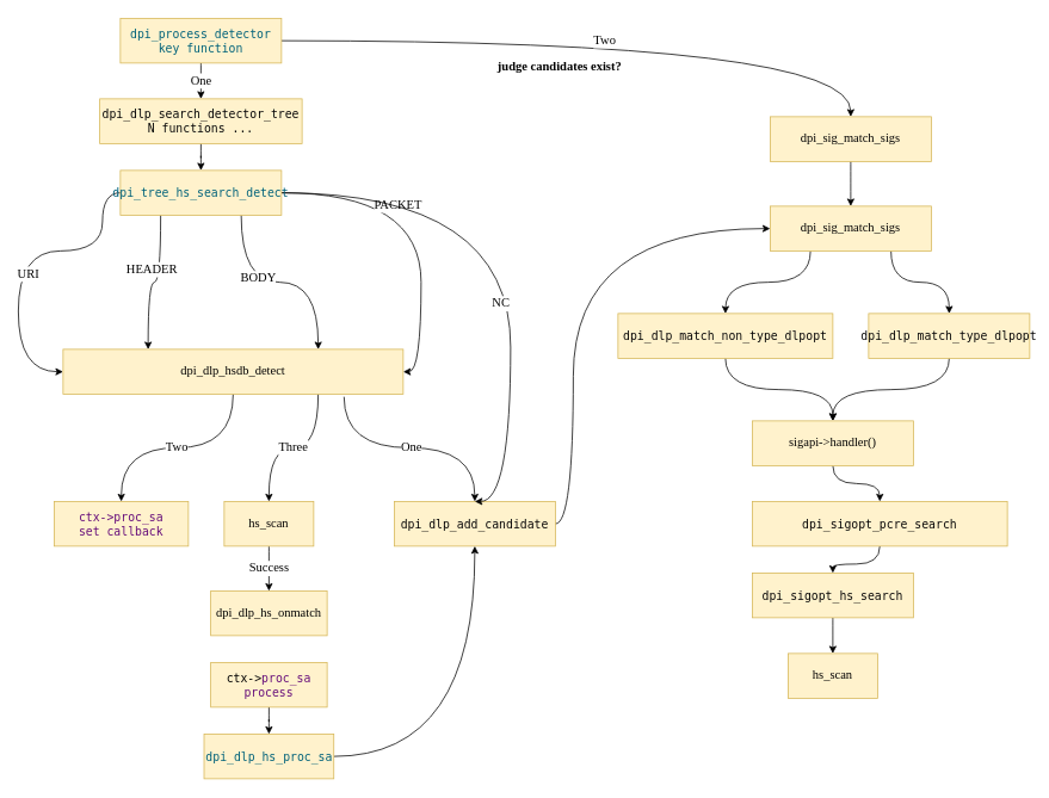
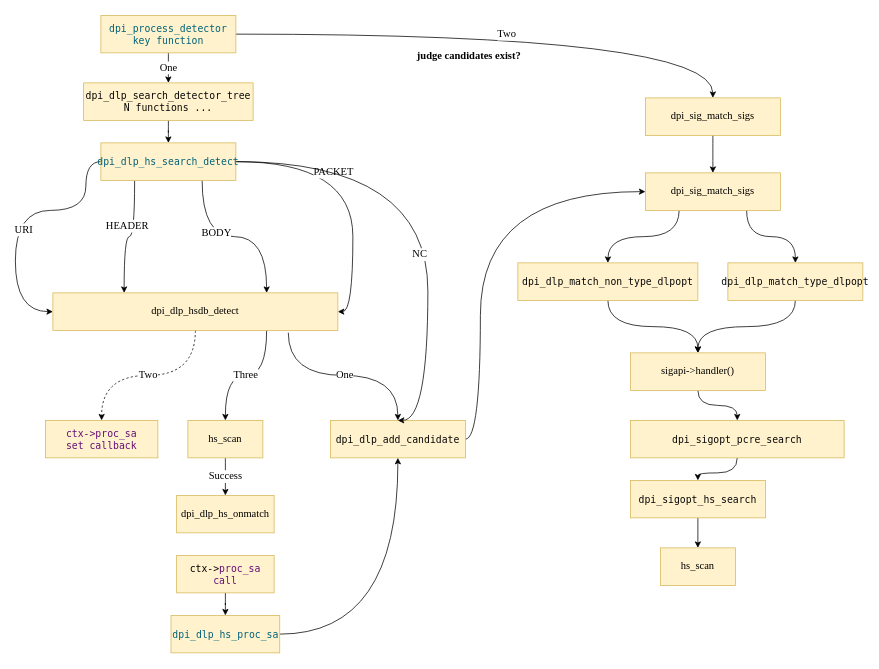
- <mxCell id="14" value="&lt;pre style=&quot;color: rgb(8, 8, 8); font-family: &amp;quot;JetBrains Mono&amp;quot;, monospace; font-size: 9.8pt;&quot;&gt;&lt;span style=&quot;color:#00627a;&quot;&gt;dpi_tree_hs_search_detect&lt;/span&gt;&lt;/pre&gt;" style="rounded=0;whiteSpace=wrap;html=1;fillColor=#fff2cc;strokeColor=#d6b656;fontFamily=Times New Roman;fontSize=14;verticalAlign=middle;fontColor=default;labelBackgroundColor=none;" parent="1" vertex="1"><mxGeometry x="134" y="190" width="180" height="50" as="geometry" /></mxCell>
+ <mxCell id="14" value="&lt;pre style=&quot;color: rgb(8, 8, 8); font-family: &amp;quot;JetBrains Mono&amp;quot;, monospace; font-size: 9.8pt;&quot;&gt;&lt;span style=&quot;color:#00627a;&quot;&gt;dpi_dlp_hs_search_detect&lt;/span&gt;&lt;/pre&gt;" style="rounded=0;whiteSpace=wrap;html=1;fillColor=#fff2cc;strokeColor=#d6b656;fontFamily=Times New Roman;fontSize=14;verticalAlign=middle;fontColor=default;labelBackgroundColor=none;" parent="1" vertex="1"><mxGeometry x="134" y="190" width="180" height="50" as="geometry" /></mxCell>
- <mxCell id="17" value="&lt;div&gt;Two&lt;/div&gt;" style="edgeStyle=orthogonalEdgeStyle;curved=1;rounded=0;orthogonalLoop=1;jettySize=auto;html=1;exitX=0.5;exitY=1;exitDx=0;exitDy=0;fontFamily=Times New Roman;fontSize=14;fontColor=default;" parent="1" source="18" target="24" edge="1"><mxGeometry relative="1" as="geometry" /></mxCell>
+ <mxCell id="17" value="&lt;div&gt;Two&lt;/div&gt;" style="edgeStyle=orthogonalEdgeStyle;curved=1;rounded=0;orthogonalLoop=1;jettySize=auto;html=1;exitX=0.5;exitY=1;exitDx=0;exitDy=0;fontFamily=Times New Roman;fontSize=14;fontColor=default;dashed=1;" parent="1" source="18" target="24" edge="1"><mxGeometry relative="1" as="geometry" /></mxCell>
- <mxCell id="23" value="&lt;pre style=&quot;color: rgb(8, 8, 8); font-family: &amp;quot;JetBrains Mono&amp;quot;, monospace; font-size: 9.8pt;&quot;&gt;&lt;span style=&quot;color:#000000;&quot;&gt;ctx&lt;/span&gt;-&amp;gt;&lt;span style=&quot;color:#660e7a;&quot;&gt;proc_sa&lt;br&gt;process&lt;br&gt;&lt;/span&gt;&lt;/pre&gt;" style="rounded=0;whiteSpace=wrap;html=1;fillColor=#fff2cc;strokeColor=#d6b656;fontFamily=Times New Roman;fontSize=14;verticalAlign=middle;labelBackgroundColor=none;" parent="1" vertex="1"><mxGeometry x="235" y="740" width="130" height="50" as="geometry" /></mxCell>
+ <mxCell id="23" value="&lt;pre style=&quot;color: rgb(8, 8, 8); font-family: &amp;quot;JetBrains Mono&amp;quot;, monospace; font-size: 9.8pt;&quot;&gt;&lt;span style=&quot;color:#000000;&quot;&gt;ctx&lt;/span&gt;-&amp;gt;&lt;span style=&quot;color:#660e7a;&quot;&gt;proc_sa&lt;br&gt;call&lt;br&gt;&lt;/span&gt;&lt;/pre&gt;" style="rounded=0;whiteSpace=wrap;html=1;fillColor=#fff2cc;strokeColor=#d6b656;fontFamily=Times New Roman;fontSize=14;verticalAlign=middle;labelBackgroundColor=none;" parent="1" vertex="1"><mxGeometry x="235" y="740" width="130" height="50" as="geometry" /></mxCell>
